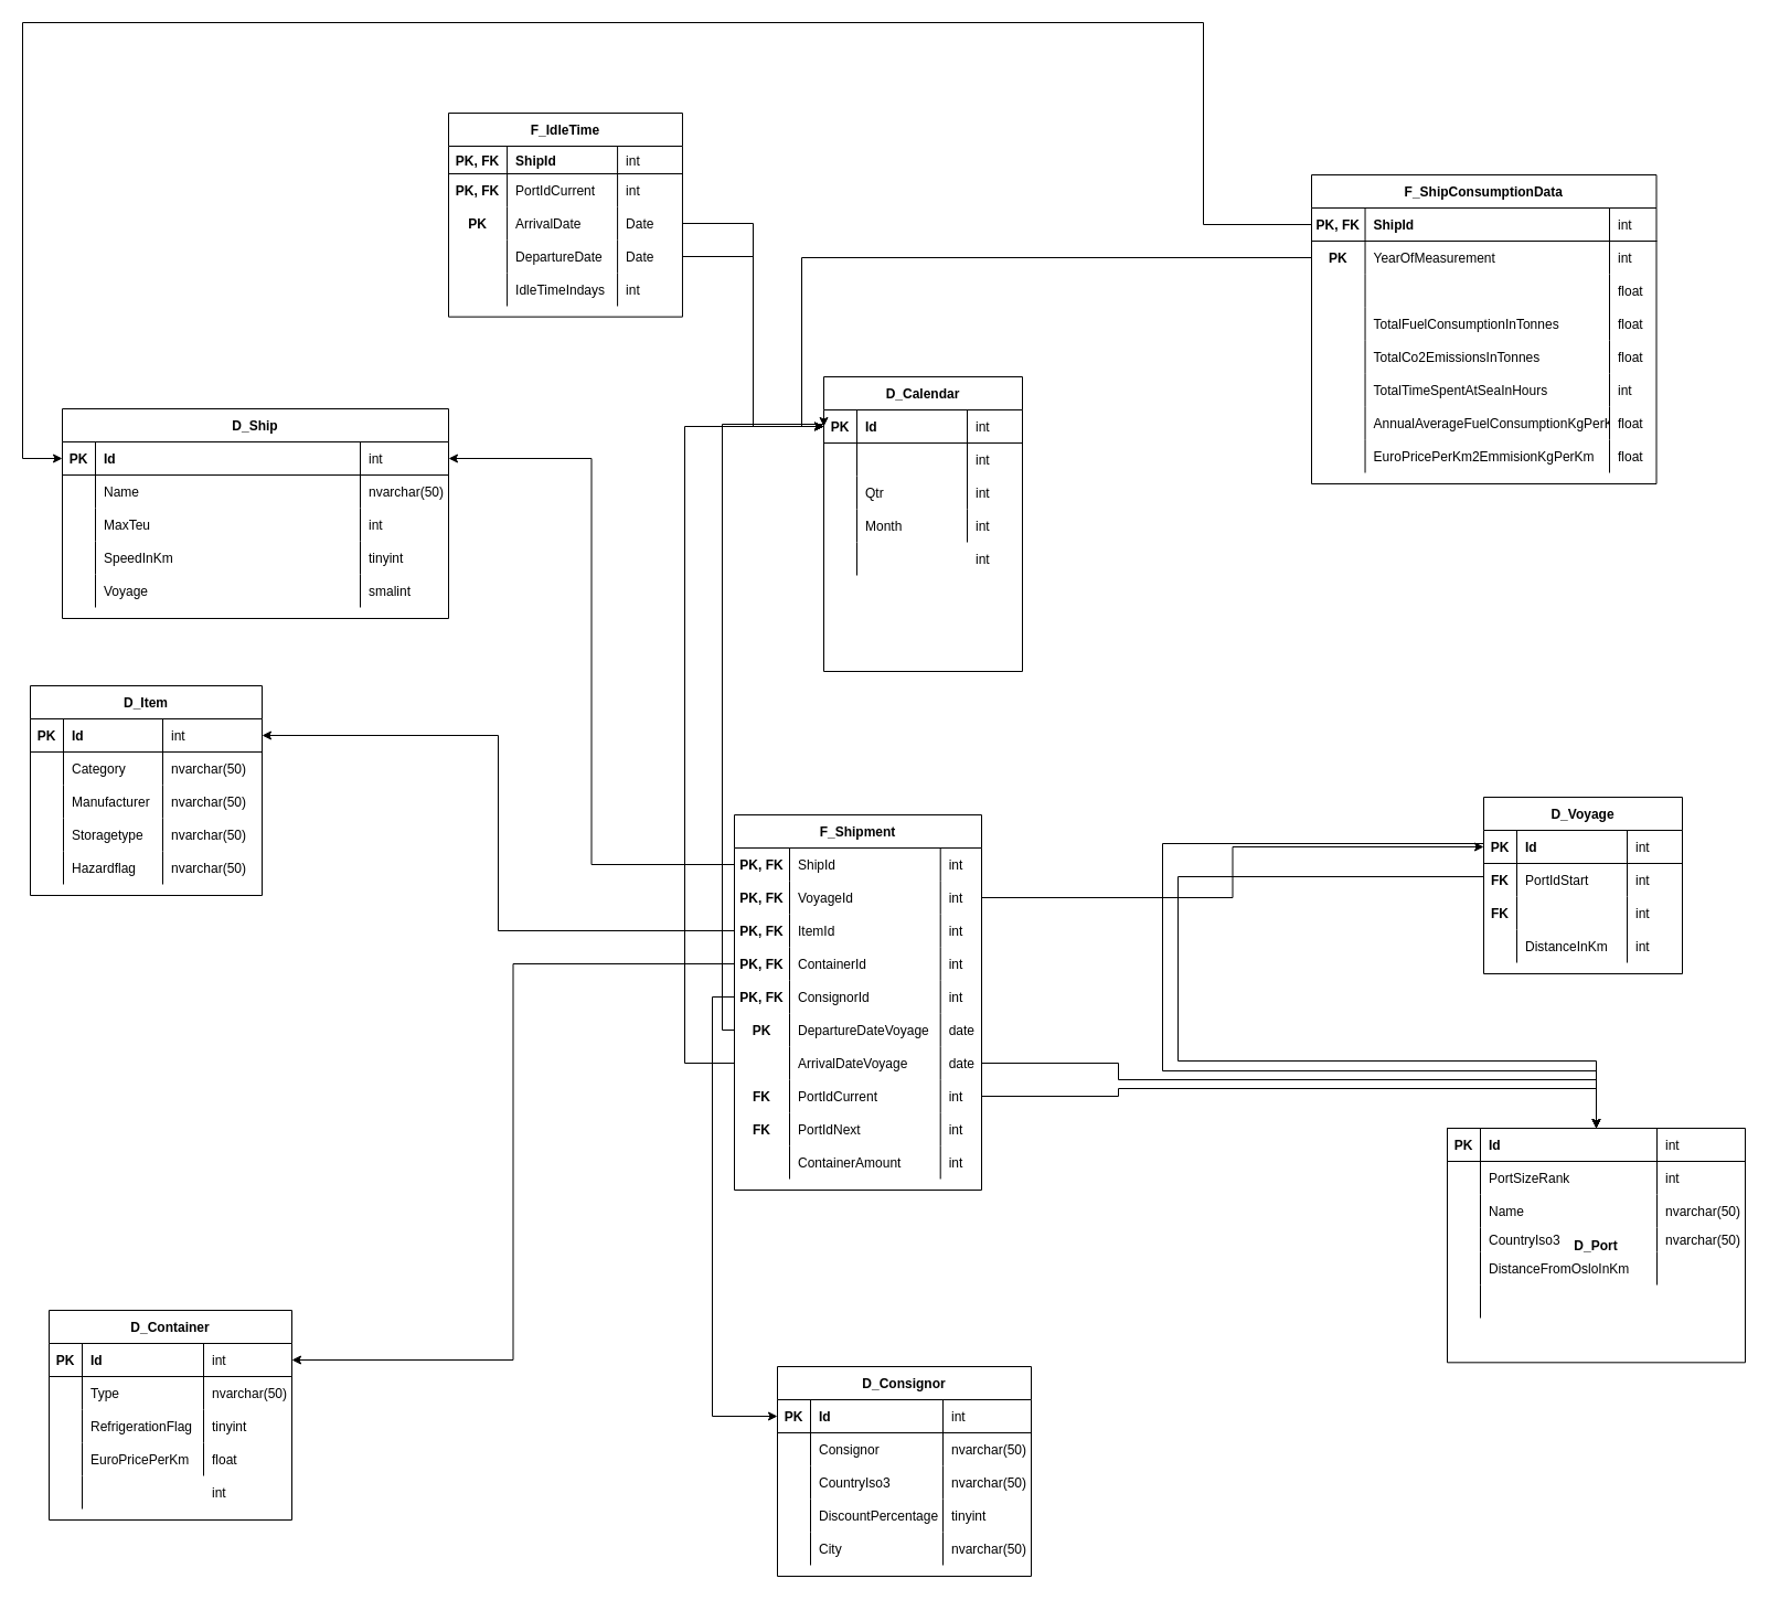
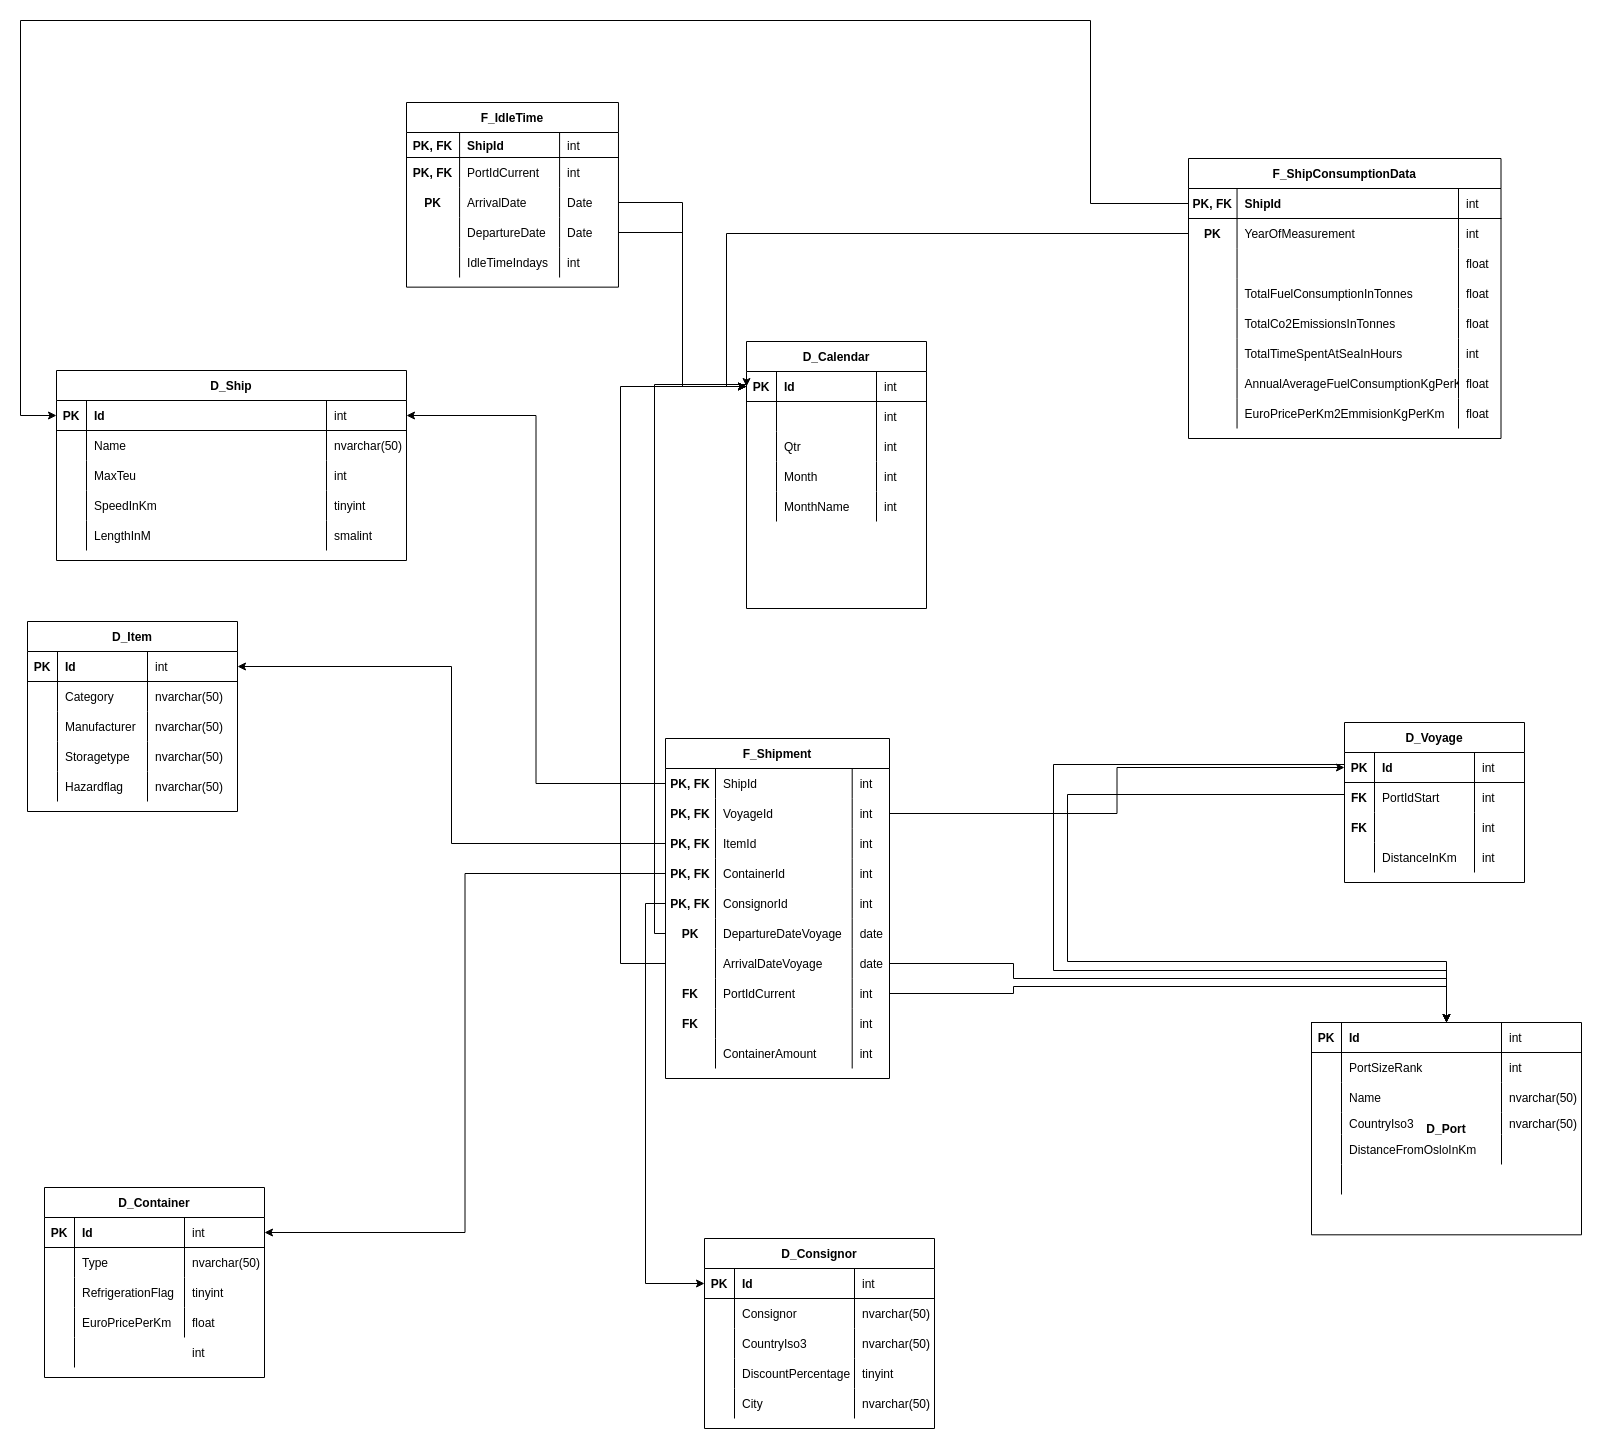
+ <mxCell id="226" value="MonthName" style="shape=partialRectangle;overflow=hidden;connectable=0;fillColor=none;top=0;left=0;bottom=0;right=0;align=left;spacingLeft=6;" vertex="1" parent="224"><mxGeometry x="30" width="100" height="30" as="geometry"><mxRectangle width="100" height="30" as="alternateBounds" /></mxGeometry></mxCell>
- <mxCell id="21" value="Voyage" style="shape=partialRectangle;overflow=hidden;connectable=0;fillColor=none;top=0;left=0;bottom=0;right=0;align=left;spacingLeft=6;" parent="19" vertex="1"><mxGeometry x="30" width="240" height="30" as="geometry"><mxRectangle width="240" height="30" as="alternateBounds" /></mxGeometry></mxCell>
+ <mxCell id="21" value="LengthInM" style="shape=partialRectangle;overflow=hidden;connectable=0;fillColor=none;top=0;left=0;bottom=0;right=0;align=left;spacingLeft=6;" parent="19" vertex="1"><mxGeometry x="30" width="240" height="30" as="geometry"><mxRectangle width="240" height="30" as="alternateBounds" /></mxGeometry></mxCell>
- <mxCell id="144" value="PortIdNext" style="shape=partialRectangle;overflow=hidden;connectable=0;fillColor=none;top=0;left=0;bottom=0;right=0;align=left;spacingLeft=6;" parent="142" vertex="1"><mxGeometry x="50" width="136.688" height="30" as="geometry"><mxRectangle width="136.688" height="30" as="alternateBounds" /></mxGeometry></mxCell>
